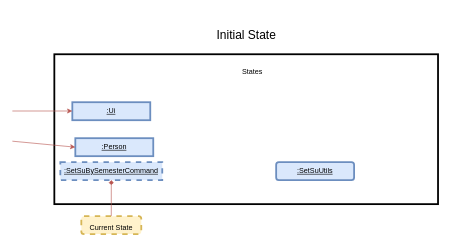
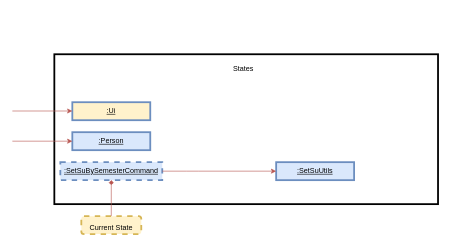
- <mxCell id="3" value="&lt;font style=&quot;font-size: 20px&quot;&gt;Initial State&lt;/font&gt;" style="text;html=1;align=center;verticalAlign=middle;resizable=0;points=[];autosize=1;fontSize=40;" parent="1" vertex="1"><mxGeometry x="355" y="20" width="110" height="60" as="geometry" /></mxCell>
- <mxCell id="4" value="States" style="text;html=1;align=center;verticalAlign=middle;resizable=0;points=[];autosize=1;fontSize=12;" parent="1" vertex="1"><mxGeometry x="395" y="110" width="50" height="20" as="geometry" /></mxCell>
+ <mxCell id="4" value="States" style="text;html=1;align=center;verticalAlign=middle;resizable=0;points=[];autosize=1;fontSize=12;" parent="1" vertex="1"><mxGeometry x="380" y="105" width="50" height="20" as="geometry" /></mxCell>
- <mxCell id="10" value="&lt;u&gt;:Ui&lt;/u&gt;" style="rounded=0;whiteSpace=wrap;html=1;strokeWidth=3;fontSize=12;fillColor=#dae8fc;strokeColor=#6c8ebf;glass=0;" parent="1" vertex="1"><mxGeometry x="120" y="170" width="130" height="30" as="geometry" /></mxCell>
+ <mxCell id="10" value="&lt;u&gt;:Ui&lt;/u&gt;" style="rounded=0;whiteSpace=wrap;html=1;strokeWidth=3;fontSize=12;fillColor=#fff2cc;strokeColor=#6c8ebf;glass=0;" parent="1" vertex="1"><mxGeometry x="120" y="170" width="130" height="30" as="geometry" /></mxCell>
- <mxCell id="11" value="&lt;u&gt;:Person&lt;/u&gt;" style="rounded=0;whiteSpace=wrap;html=1;strokeWidth=3;fontSize=12;fillColor=#dae8fc;strokeColor=#6c8ebf;" parent="1" vertex="1"><mxGeometry x="125" y="230" width="130" height="30" as="geometry" /></mxCell>
+ <mxCell id="11" value="&lt;u&gt;:Person&lt;/u&gt;" style="rounded=0;whiteSpace=wrap;html=1;strokeWidth=3;fontSize=12;fillColor=#dae8fc;strokeColor=#6c8ebf;" parent="1" vertex="1"><mxGeometry x="120" y="220" width="130" height="30" as="geometry" /></mxCell>
+ <mxCell id="9" value="" style="endArrow=classic;html=1;fontSize=12;exitX=1;exitY=0.5;exitDx=0;exitDy=0;fillColor=#f8cecc;strokeColor=#b85450;entryX=0;entryY=0.5;entryDx=0;entryDy=0;" parent="1" source="6" target="7" edge="1"><mxGeometry width="50" height="50" relative="1" as="geometry"><mxPoint x="260" y="295" as="sourcePoint" /><mxPoint x="300" y="295" as="targetPoint" /><Array as="points"><mxPoint x="320" y="285" /></Array></mxGeometry></mxCell>
- <mxCell id="7" value="&lt;u&gt;:SetSuUtils&lt;/u&gt;" style="whiteSpace=wrap;html=1;strokeWidth=3;fontSize=12;fillColor=#dae8fc;strokeColor=#6c8ebf;rounded=1;" parent="1" vertex="1"><mxGeometry x="460" y="270" width="130" height="30" as="geometry" /></mxCell>
+ <mxCell id="7" value="&lt;u&gt;:SetSuUtils&lt;/u&gt;" style="rounded=0;whiteSpace=wrap;html=1;strokeWidth=3;fontSize=12;fillColor=#dae8fc;strokeColor=#6c8ebf;" parent="1" vertex="1"><mxGeometry x="460" y="270" width="130" height="30" as="geometry" /></mxCell>
